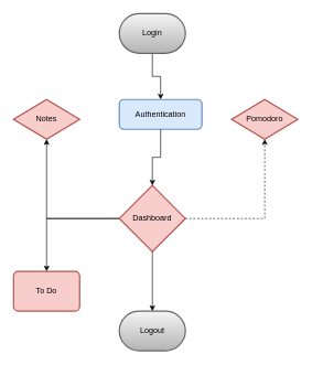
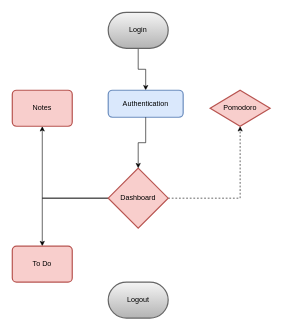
- <mxCell id="13" value="Notes" style="rhombus;whiteSpace=wrap;html=1;absoluteArcSize=1;arcSize=14;strokeWidth=2;fillColor=#f8cecc;strokeColor=#b85450;" parent="1" vertex="1"><mxGeometry x="20" y="150" width="100" height="60" as="geometry" /></mxCell>
+ <mxCell id="13" value="Notes" style="rounded=1;whiteSpace=wrap;html=1;absoluteArcSize=1;arcSize=14;strokeWidth=2;fillColor=#f8cecc;strokeColor=#b85450;" parent="1" vertex="1"><mxGeometry x="20" y="150" width="100" height="60" as="geometry" /></mxCell>
- <mxCell id="11" style="edgeStyle=orthogonalEdgeStyle;rounded=0;orthogonalLoop=1;jettySize=auto;html=1;exitX=0.5;exitY=1;exitDx=0;exitDy=0;exitPerimeter=0;entryX=0.5;entryY=0;entryDx=0;entryDy=0;entryPerimeter=0;" parent="1" source="5" target="9" edge="1"><mxGeometry relative="1" as="geometry" /></mxCell>
